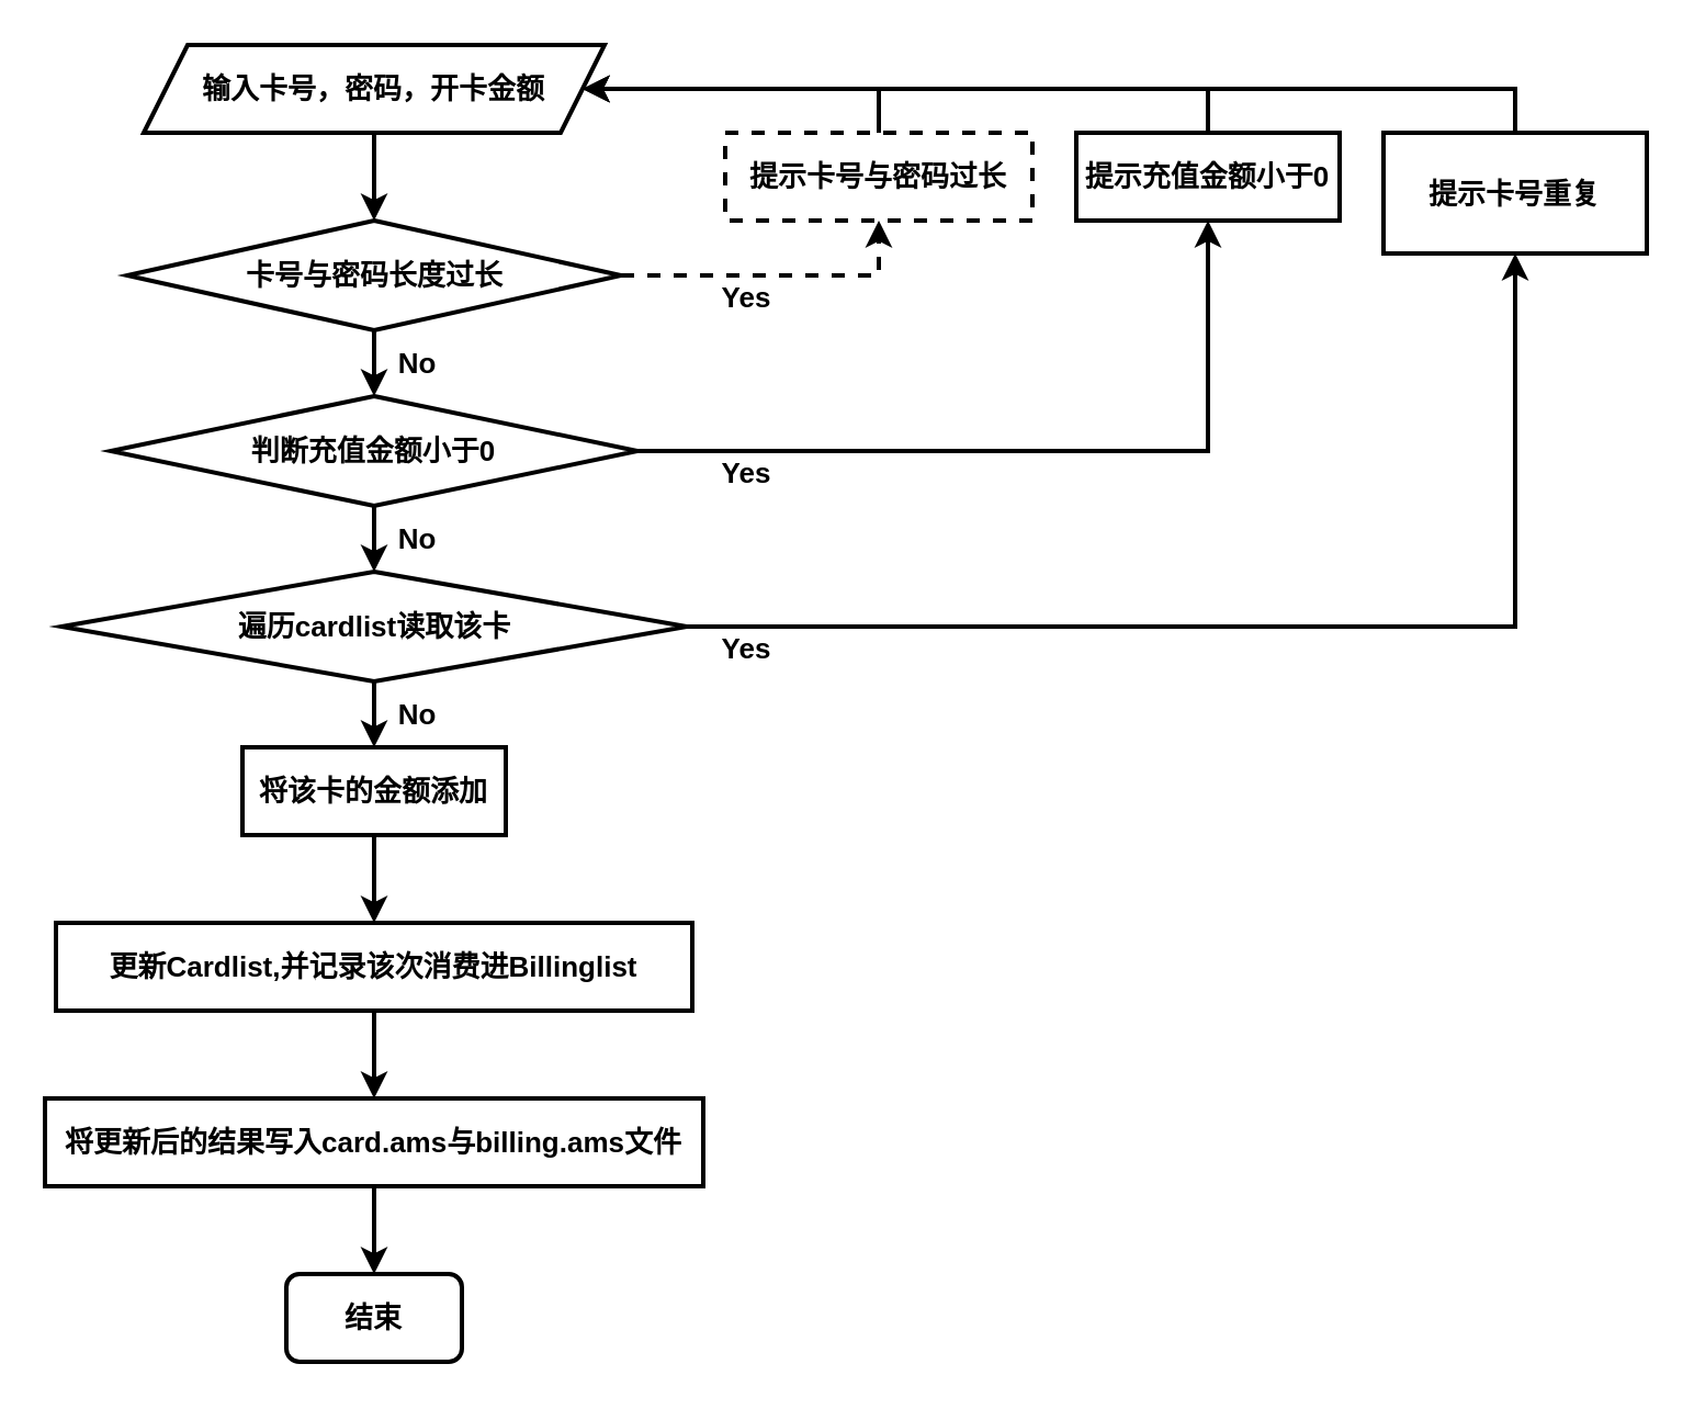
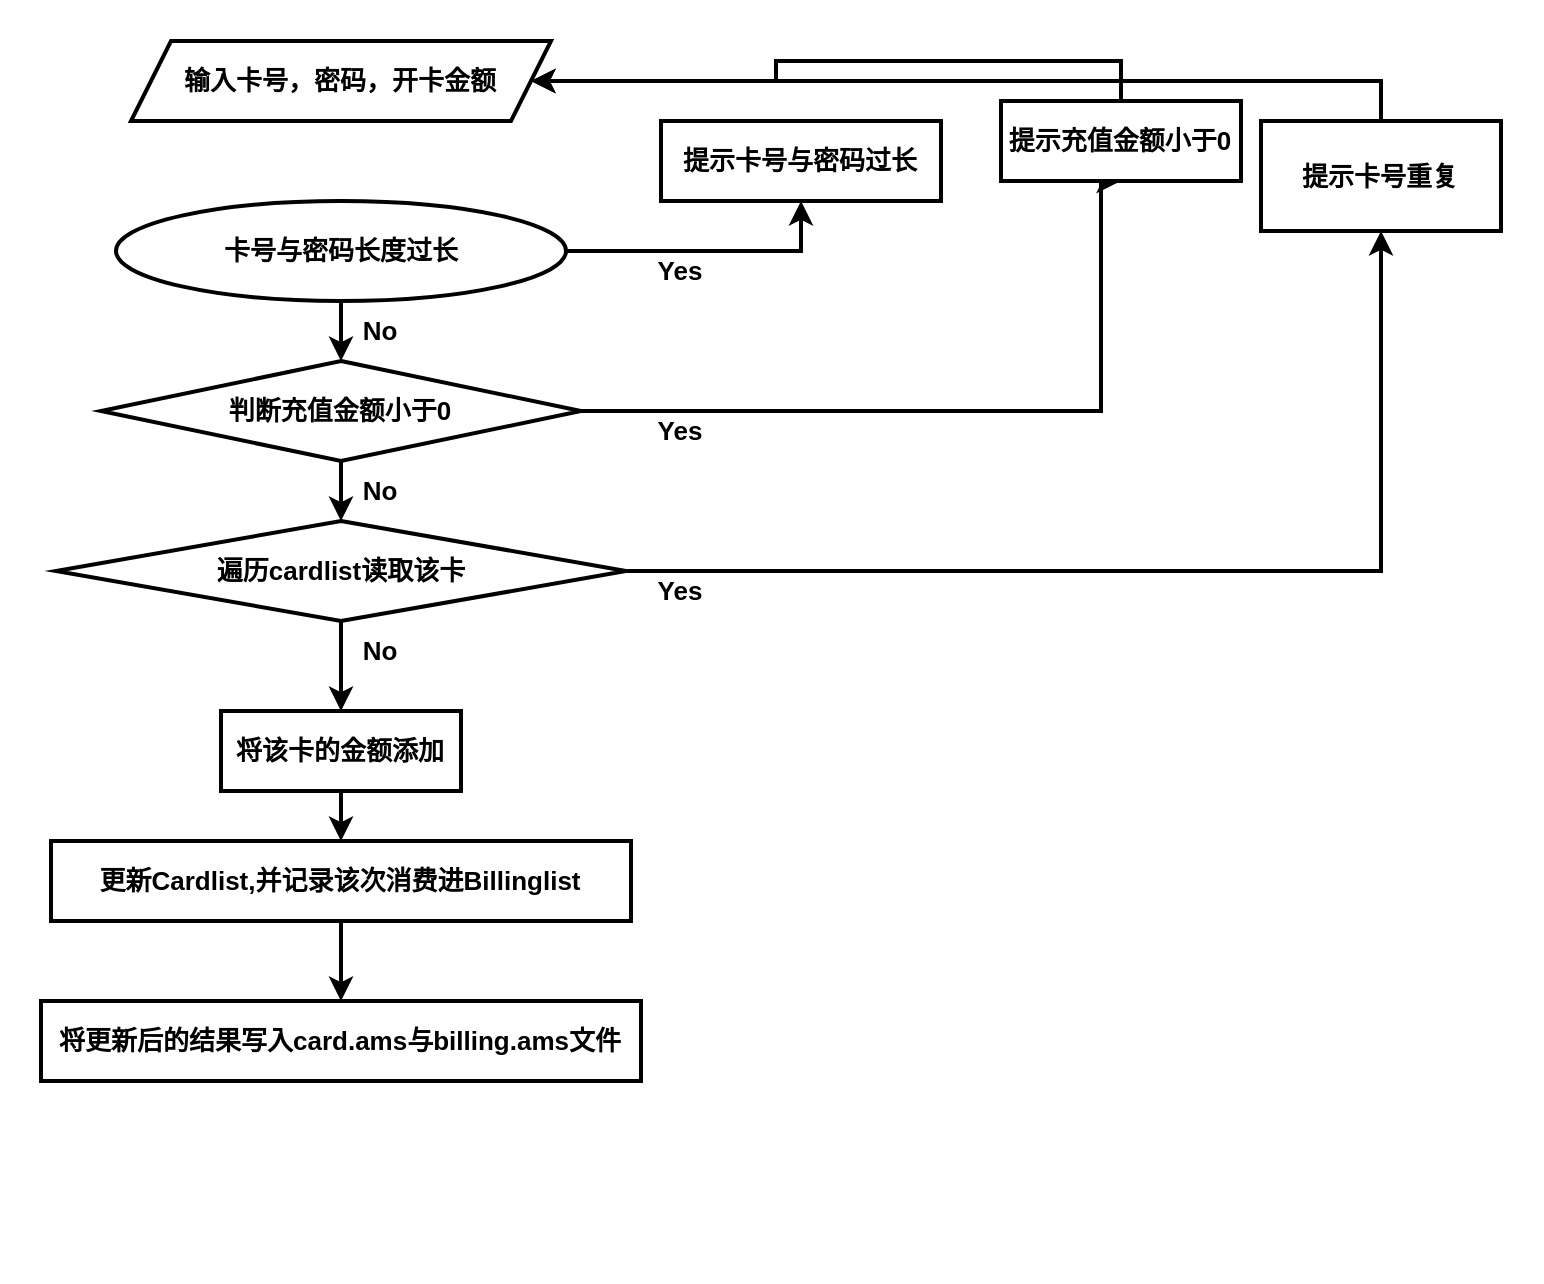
- <mxCell id="7" style="edgeStyle=orthogonalEdgeStyle;rounded=0;orthogonalLoop=1;jettySize=auto;html=1;exitX=0.5;exitY=0;exitDx=0;exitDy=0;entryX=1;entryY=0.5;entryDx=0;entryDy=0;strokeWidth=2;fontSize=13;" parent="1" source="8" target="3" edge="1"><mxGeometry relative="1" as="geometry" /></mxCell>
- <mxCell id="2" style="edgeStyle=orthogonalEdgeStyle;rounded=0;orthogonalLoop=1;jettySize=auto;html=1;exitX=0.5;exitY=1;exitDx=0;exitDy=0;entryX=0.5;entryY=0;entryDx=0;entryDy=0;strokeWidth=2;fontSize=13;" parent="1" source="3" target="6" edge="1"><mxGeometry relative="1" as="geometry" /></mxCell>
- <mxCell id="8" value="&lt;b&gt;提示卡号与密码过长&lt;/b&gt;" style="rounded=0;whiteSpace=wrap;html=1;strokeWidth=2;fontSize=13;dashed=1;" parent="1" vertex="1"><mxGeometry x="330" y="60" width="140" height="40" as="geometry" /></mxCell>
+ <mxCell id="8" value="&lt;b&gt;提示卡号与密码过长&lt;/b&gt;" style="rounded=0;whiteSpace=wrap;html=1;strokeWidth=2;fontSize=13;" parent="1" vertex="1"><mxGeometry x="330" y="60" width="140" height="40" as="geometry" /></mxCell>
- <mxCell id="14" value="&lt;b&gt;提示充值金额小于0&lt;/b&gt;" style="rounded=0;whiteSpace=wrap;html=1;strokeWidth=2;fontSize=13;" parent="1" vertex="1"><mxGeometry x="490" y="60" width="120" height="40" as="geometry" /></mxCell>
+ <mxCell id="14" value="&lt;b&gt;提示充值金额小于0&lt;/b&gt;" style="rounded=0;whiteSpace=wrap;html=1;strokeWidth=2;fontSize=13;" parent="1" vertex="1"><mxGeometry x="500" y="50" width="120" height="40" as="geometry" /></mxCell>
- <mxCell id="6" value="&lt;b&gt;卡号与密码长度过长&lt;/b&gt;" style="rhombus;whiteSpace=wrap;html=1;strokeWidth=2;fontSize=13;" parent="1" vertex="1"><mxGeometry x="57.5" y="100" width="225" height="50" as="geometry" /></mxCell>
+ <mxCell id="6" value="&lt;b&gt;卡号与密码长度过长&lt;/b&gt;" style="ellipse;whiteSpace=wrap;html=1;strokeWidth=2;fontSize=13;" parent="1" vertex="1"><mxGeometry x="57.5" y="100" width="225" height="50" as="geometry" /></mxCell>
- <mxCell id="4" style="edgeStyle=orthogonalEdgeStyle;rounded=0;orthogonalLoop=1;jettySize=auto;html=1;exitX=1;exitY=0.5;exitDx=0;exitDy=0;strokeWidth=2;fontSize=13;entryX=0.5;entryY=1;entryDx=0;entryDy=0;dashed=1;" parent="1" source="6" target="8" edge="1"><mxGeometry relative="1" as="geometry"><mxPoint x="400" y="125" as="targetPoint" /></mxGeometry></mxCell>
+ <mxCell id="4" style="edgeStyle=orthogonalEdgeStyle;rounded=0;orthogonalLoop=1;jettySize=auto;html=1;exitX=1;exitY=0.5;exitDx=0;exitDy=0;strokeWidth=2;fontSize=13;entryX=0.5;entryY=1;entryDx=0;entryDy=0;" parent="1" source="6" target="8" edge="1"><mxGeometry relative="1" as="geometry"><mxPoint x="400" y="125" as="targetPoint" /></mxGeometry></mxCell>
- <mxCell id="25" value="&lt;b&gt;将该卡的金额添加&lt;/b&gt;" style="rounded=0;whiteSpace=wrap;html=1;strokeWidth=2;fontSize=13;" parent="1" vertex="1"><mxGeometry x="110" y="340" width="120" height="40" as="geometry" /></mxCell>
+ <mxCell id="25" value="&lt;b&gt;将该卡的金额添加&lt;/b&gt;" style="rounded=0;whiteSpace=wrap;html=1;strokeWidth=2;fontSize=13;" parent="1" vertex="1"><mxGeometry x="110" y="355" width="120" height="40" as="geometry" /></mxCell>
- <mxCell id="30" style="edgeStyle=orthogonalEdgeStyle;rounded=0;orthogonalLoop=1;jettySize=auto;html=1;exitX=0.5;exitY=1;exitDx=0;exitDy=0;entryX=0.5;entryY=0;entryDx=0;entryDy=0;strokeWidth=2;fontSize=13;" edge="1" parent="1" source="31" target="29"><mxGeometry relative="1" as="geometry" /></mxCell>
- <mxCell id="29" value="&lt;b&gt;结束&lt;/b&gt;" style="rounded=1;whiteSpace=wrap;html=1;strokeWidth=2;fontSize=13;" parent="1" vertex="1"><mxGeometry x="130" y="580" width="80" height="40" as="geometry" /></mxCell>
